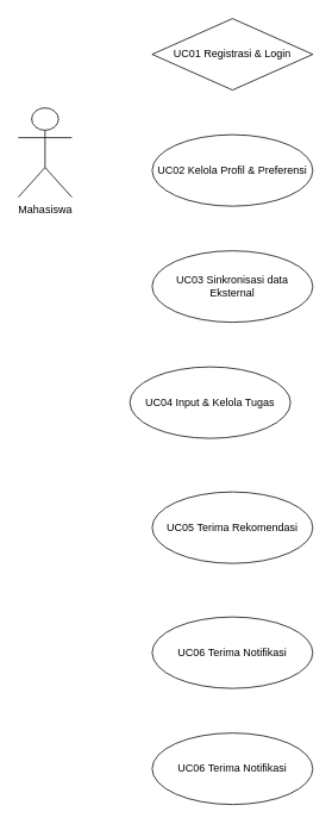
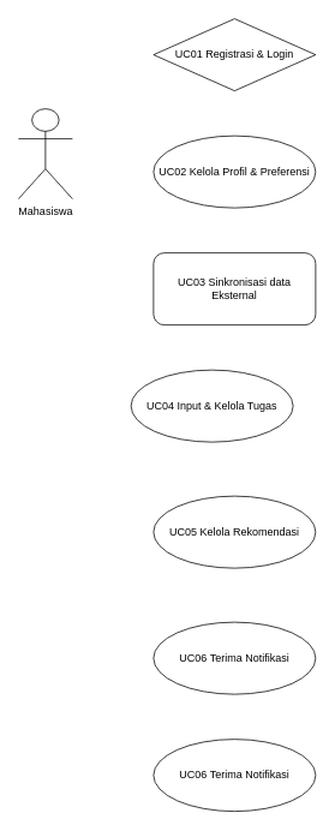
- <mxCell id="5" value="UC03 Sinkronisasi data Eksternal" style="ellipse;whiteSpace=wrap;html=1;" parent="1" vertex="1"><mxGeometry x="170" y="280" width="180" height="80" as="geometry" /></mxCell>
+ <mxCell id="5" value="UC03 Sinkronisasi data Eksternal" style="whiteSpace=wrap;html=1;rounded=1;" parent="1" vertex="1"><mxGeometry x="170" y="280" width="180" height="80" as="geometry" /></mxCell>
- <mxCell id="7" value="UC05 Terima Rekomendasi" style="ellipse;whiteSpace=wrap;html=1;" parent="1" vertex="1"><mxGeometry x="170" y="550" width="180" height="80" as="geometry" /></mxCell>
+ <mxCell id="7" value="UC05 Kelola Rekomendasi" style="ellipse;whiteSpace=wrap;html=1;" parent="1" vertex="1"><mxGeometry x="170" y="550" width="180" height="80" as="geometry" /></mxCell>
